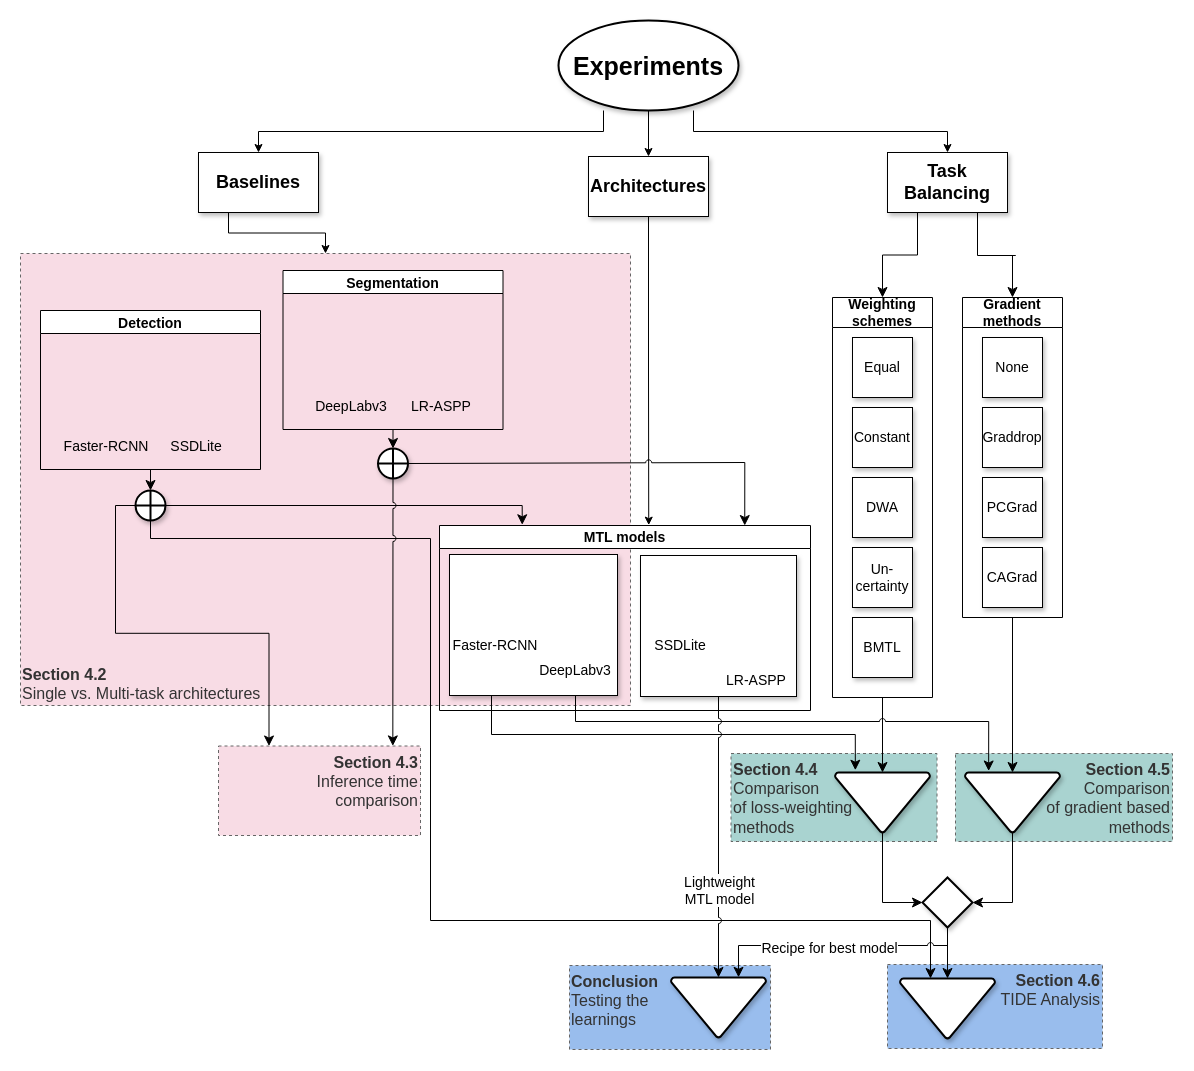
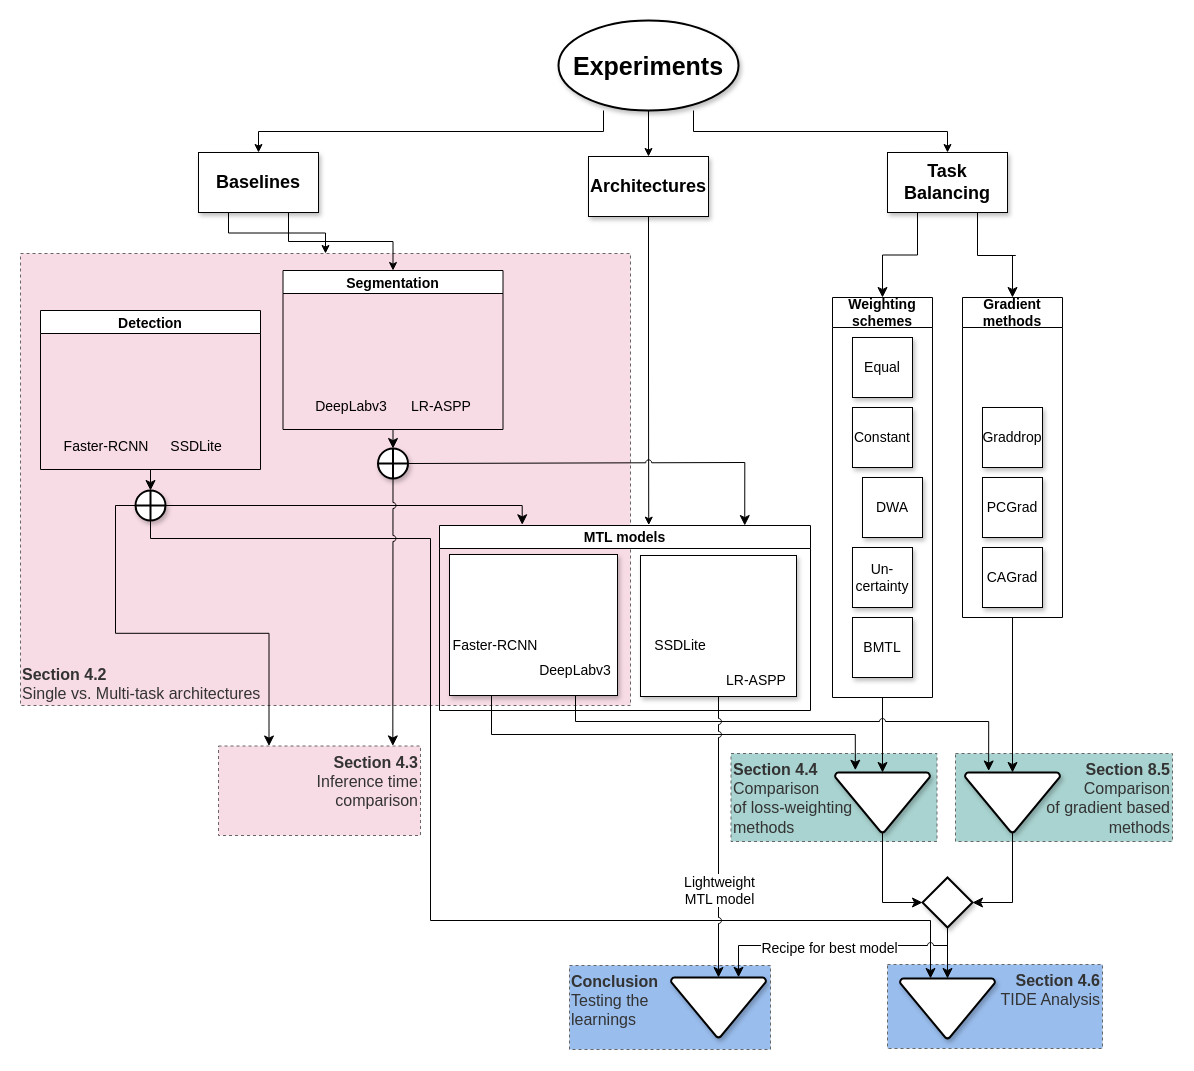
+ <mxCell id="12" style="edgeStyle=orthogonalEdgeStyle;orthogonalLoop=1;jettySize=auto;html=1;exitX=0.75;exitY=1;exitDx=0;exitDy=0;entryX=0.5;entryY=0;entryDx=0;entryDy=0;rounded=0;labelBackgroundColor=none;fontColor=default;fontSize=14;" parent="1" source="13" target="34" edge="1"><mxGeometry relative="1" as="geometry"><mxPoint x="374" y="270" as="targetPoint" /></mxGeometry></mxCell>
- <mxCell id="41" value="None" style="rounded=0;whiteSpace=wrap;html=1;labelBackgroundColor=none;fontFamily=Helvetica;fontSize=14;startSize=30;shadow=1;" parent="37" vertex="1"><mxGeometry x="20" y="40" width="60" height="60" as="geometry" /></mxCell>
- <mxCell id="27" value="DWA" style="rounded=0;whiteSpace=wrap;html=1;labelBackgroundColor=none;fontFamily=Helvetica;fontSize=14;startSize=30;shadow=1;" parent="25" vertex="1"><mxGeometry x="20" y="180" width="60" height="60" as="geometry" /></mxCell>
+ <mxCell id="27" value="DWA" style="rounded=0;whiteSpace=wrap;html=1;labelBackgroundColor=none;fontFamily=Helvetica;fontSize=14;startSize=30;shadow=1;" parent="25" vertex="1"><mxGeometry x="30" y="180" width="60" height="60" as="geometry" /></mxCell>
- <mxCell id="4" value="&lt;b&gt;Section 4.5&lt;br&gt;&lt;/b&gt;Comparison&lt;br&gt;of gradient based&lt;br&gt;methods" style="rounded=0;whiteSpace=wrap;html=1;glass=0;strokeColor=#666666;fontSize=16;fillColor=#A9D3D0;dashed=1;verticalAlign=top;align=right;fontColor=#333333;" parent="1" vertex="1"><mxGeometry x="955" y="753" width="217" height="88" as="geometry" /></mxCell>
+ <mxCell id="4" value="&lt;b&gt;Section 8.5&lt;br&gt;&lt;/b&gt;Comparison&lt;br&gt;of gradient based&lt;br&gt;methods" style="rounded=0;whiteSpace=wrap;html=1;glass=0;strokeColor=#666666;fontSize=16;fillColor=#A9D3D0;dashed=1;verticalAlign=top;align=right;fontColor=#333333;" parent="1" vertex="1"><mxGeometry x="955" y="753" width="217" height="88" as="geometry" /></mxCell>
